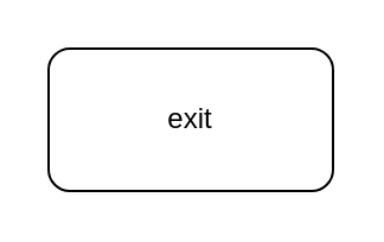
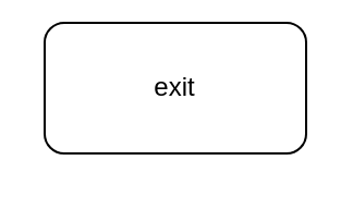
- <mxCell id="2" value="exit" style="rounded=1;whiteSpace=wrap;html=1;" vertex="1" parent="1"><mxGeometry x="20" y="20" width="120" height="60" as="geometry" /></mxCell>
+ <mxCell id="2" value="exit" style="rounded=1;whiteSpace=wrap;html=1;" vertex="1" parent="1"><mxGeometry x="20" y="10" width="120" height="60" as="geometry" /></mxCell>
